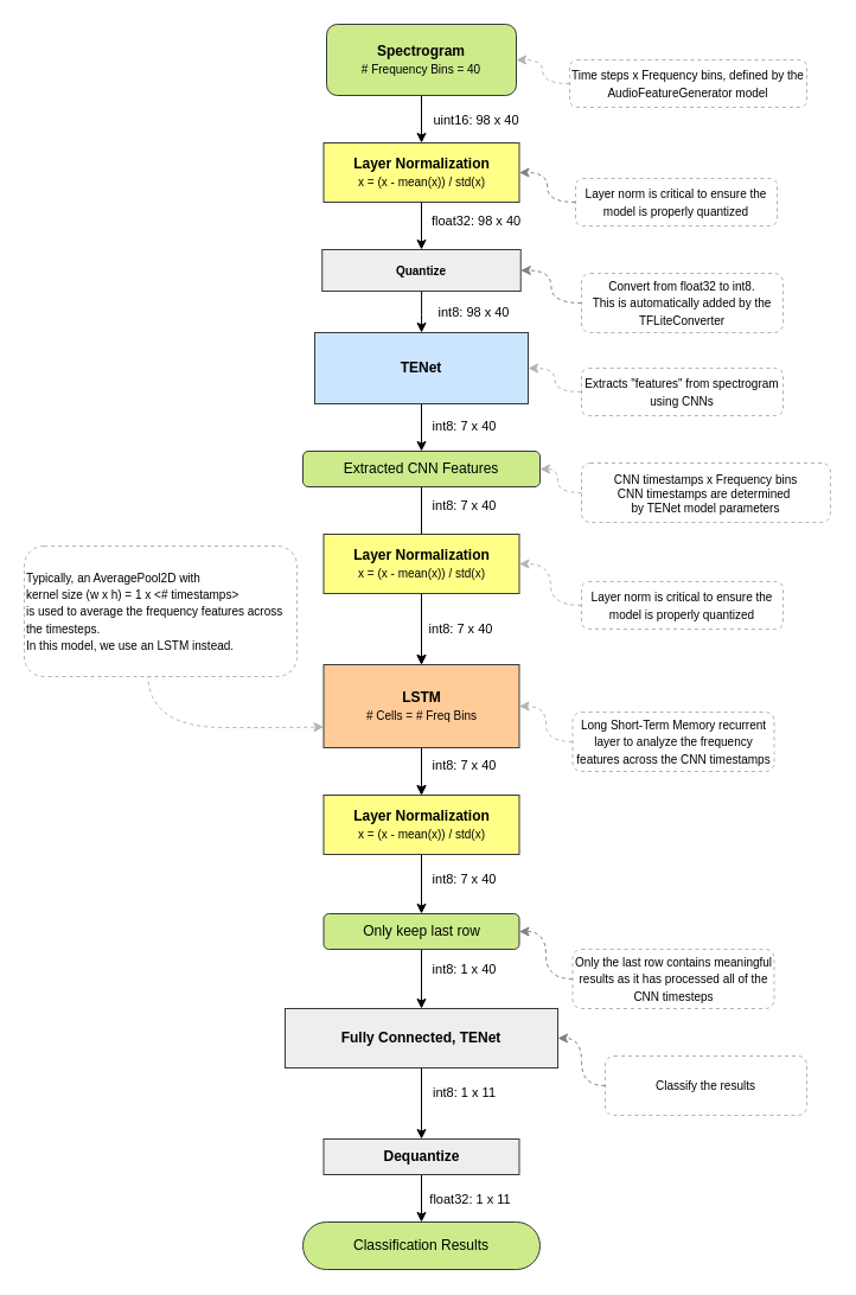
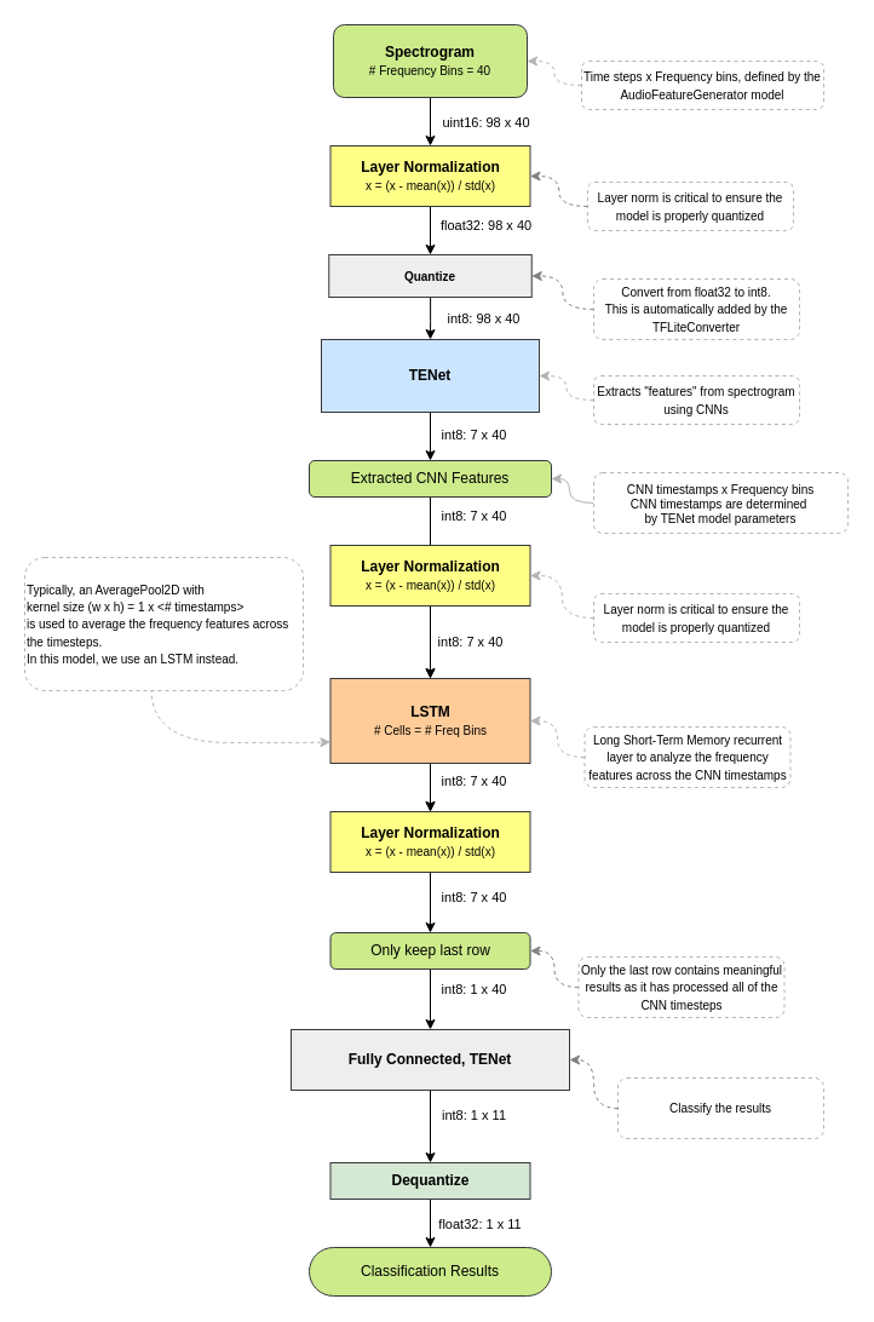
- <mxCell id="39" style="edgeStyle=orthogonalEdgeStyle;orthogonalLoop=1;jettySize=auto;html=1;exitX=0;exitY=0.5;exitDx=0;exitDy=0;dashed=1;curved=1;strokeColor=#B3B3B3;" parent="1" source="40" target="16" edge="1"><mxGeometry relative="1" as="geometry" /></mxCell>
+ <mxCell id="39" style="edgeStyle=orthogonalEdgeStyle;orthogonalLoop=1;jettySize=auto;html=1;exitX=0;exitY=0.5;exitDx=0;exitDy=0;dashed=0;curved=1;strokeColor=#B3B3B3;" parent="1" source="40" target="16" edge="1"><mxGeometry relative="1" as="geometry" /></mxCell>
- <mxCell id="36" value="&lt;font style=&quot;font-size: 10px;&quot;&gt;Only the last row contains meaningful results as it has processed all of the CNN timesteps&lt;/font&gt;" style="rounded=1;whiteSpace=wrap;html=1;dashed=1;strokeColor=#B3B3B3;" parent="1" vertex="1"><mxGeometry x="482.5" y="800" width="170" height="50" as="geometry" /></mxCell>
+ <mxCell id="36" value="&lt;font style=&quot;font-size: 10px;&quot;&gt;Only the last row contains meaningful results as it has processed all of the CNN timesteps&lt;/font&gt;" style="rounded=1;whiteSpace=wrap;html=1;dashed=1;strokeColor=#B3B3B3;" parent="1" vertex="1"><mxGeometry x="477.5" y="790" width="170" height="50" as="geometry" /></mxCell>
- <mxCell id="49" value="&lt;b&gt;Dequantize&lt;/b&gt;" style="rounded=0;whiteSpace=wrap;html=1;fillColor=#eeeeee;strokeColor=#36393d;" parent="1" vertex="1"><mxGeometry x="272.5" y="960" width="165" height="30" as="geometry" /></mxCell>
+ <mxCell id="49" value="&lt;b&gt;Dequantize&lt;/b&gt;" style="rounded=0;whiteSpace=wrap;html=1;fillColor=#d5e8d4;strokeColor=#36393d;" parent="1" vertex="1"><mxGeometry x="272.5" y="960" width="165" height="30" as="geometry" /></mxCell>
